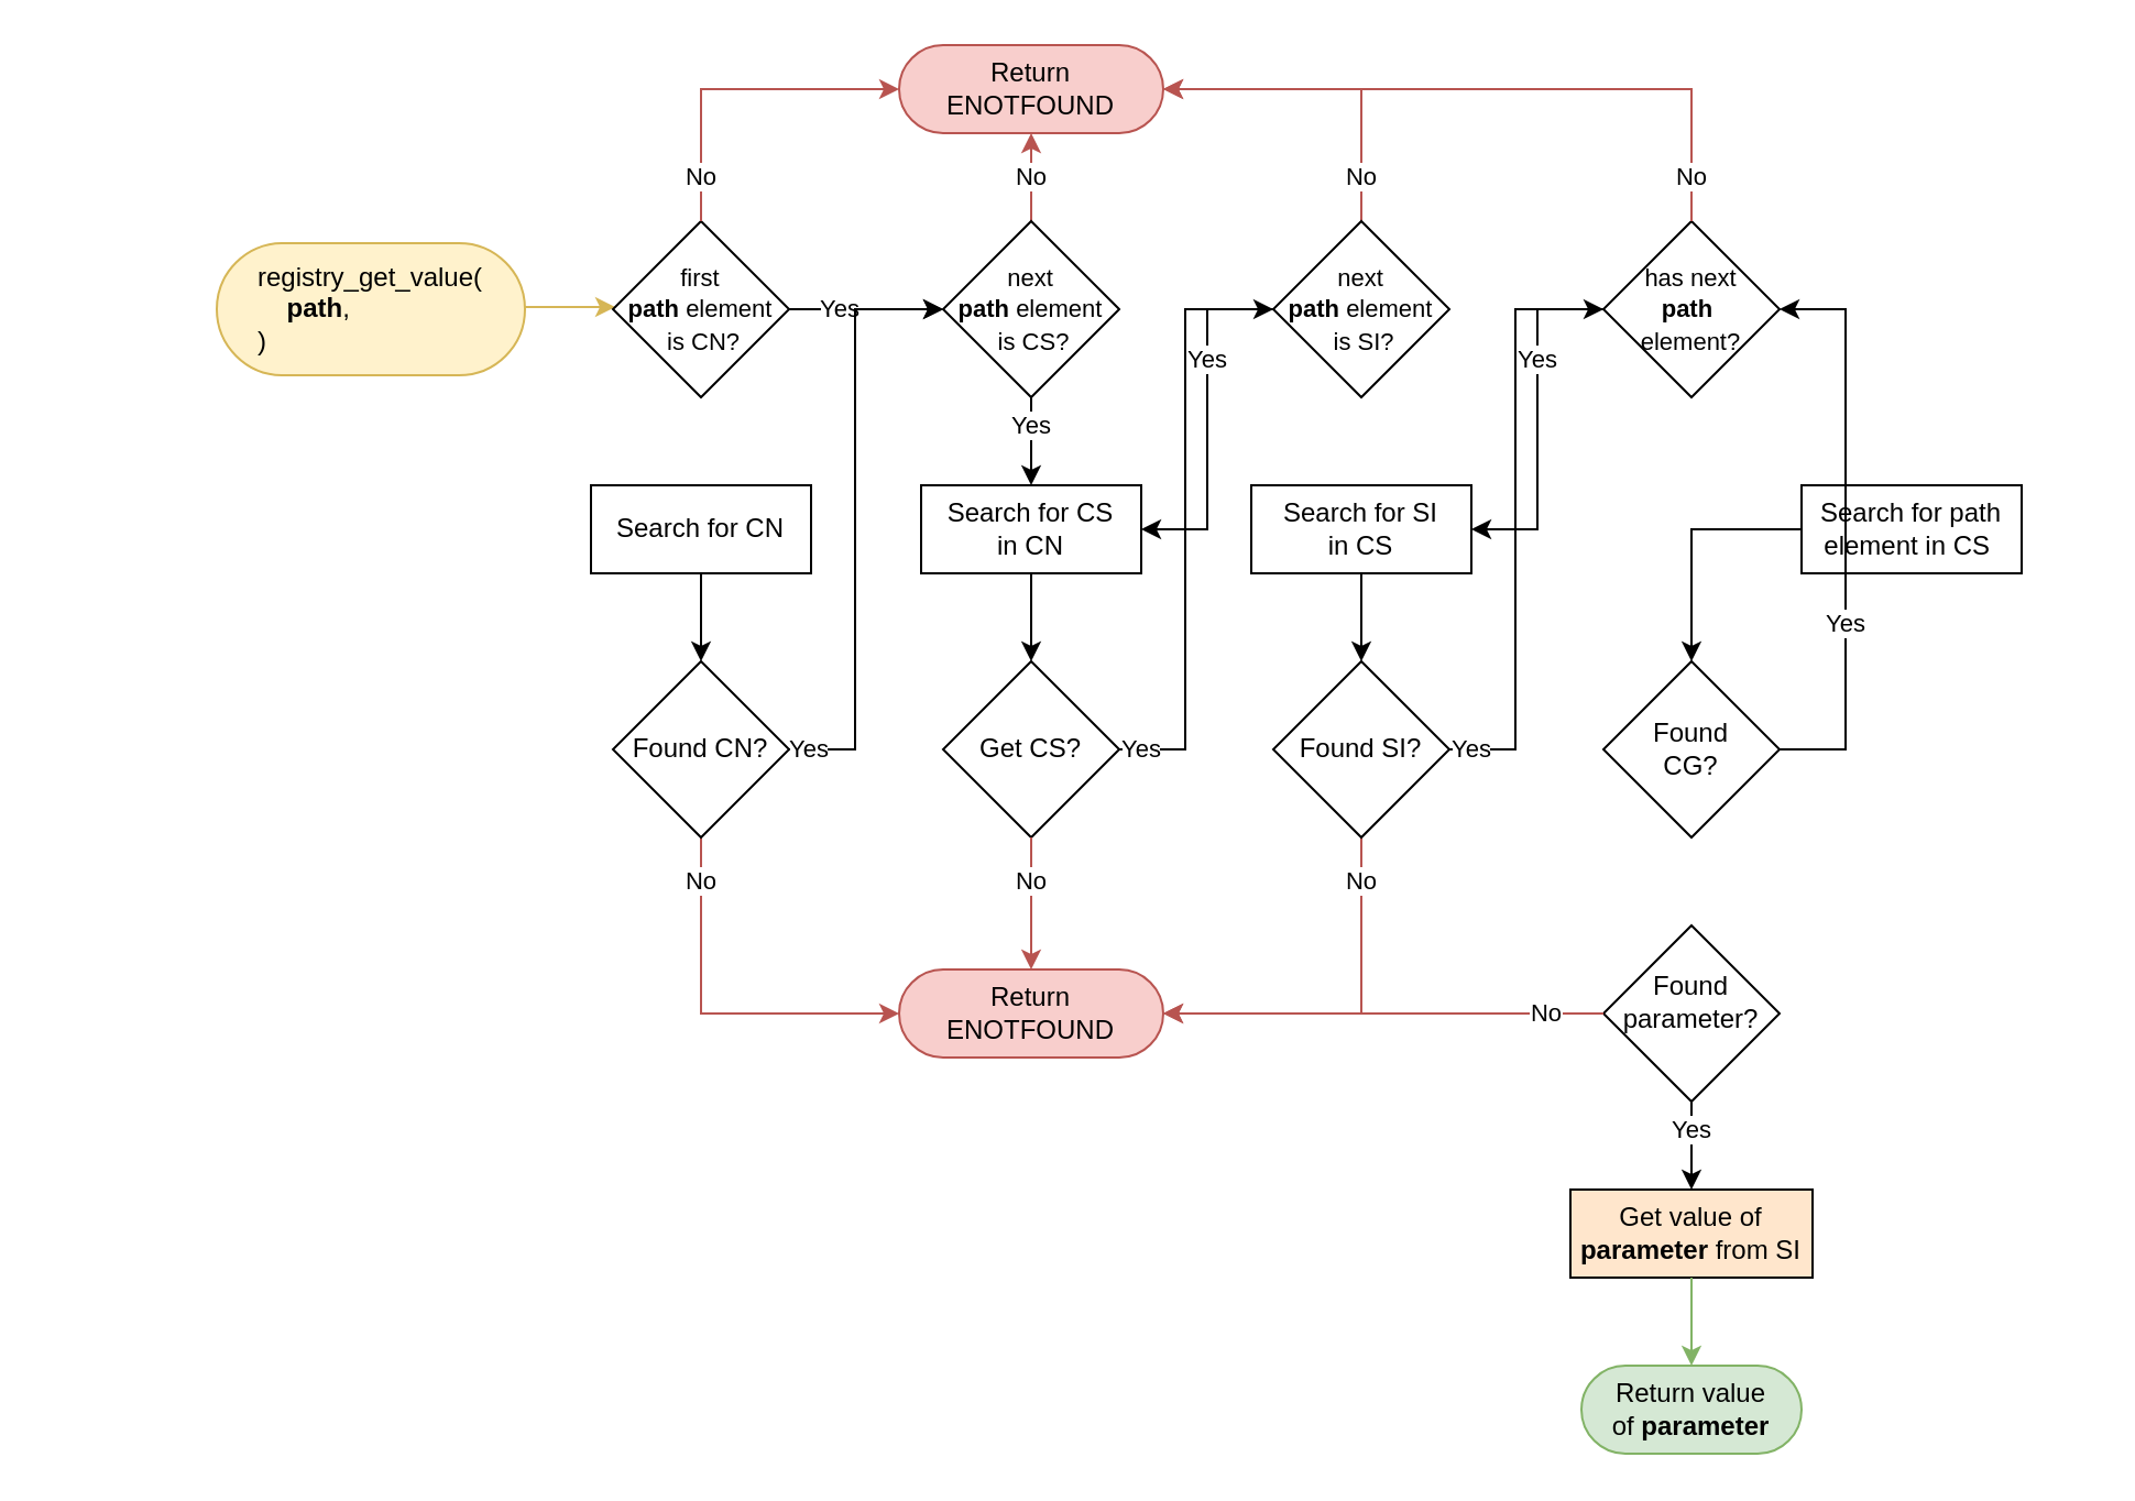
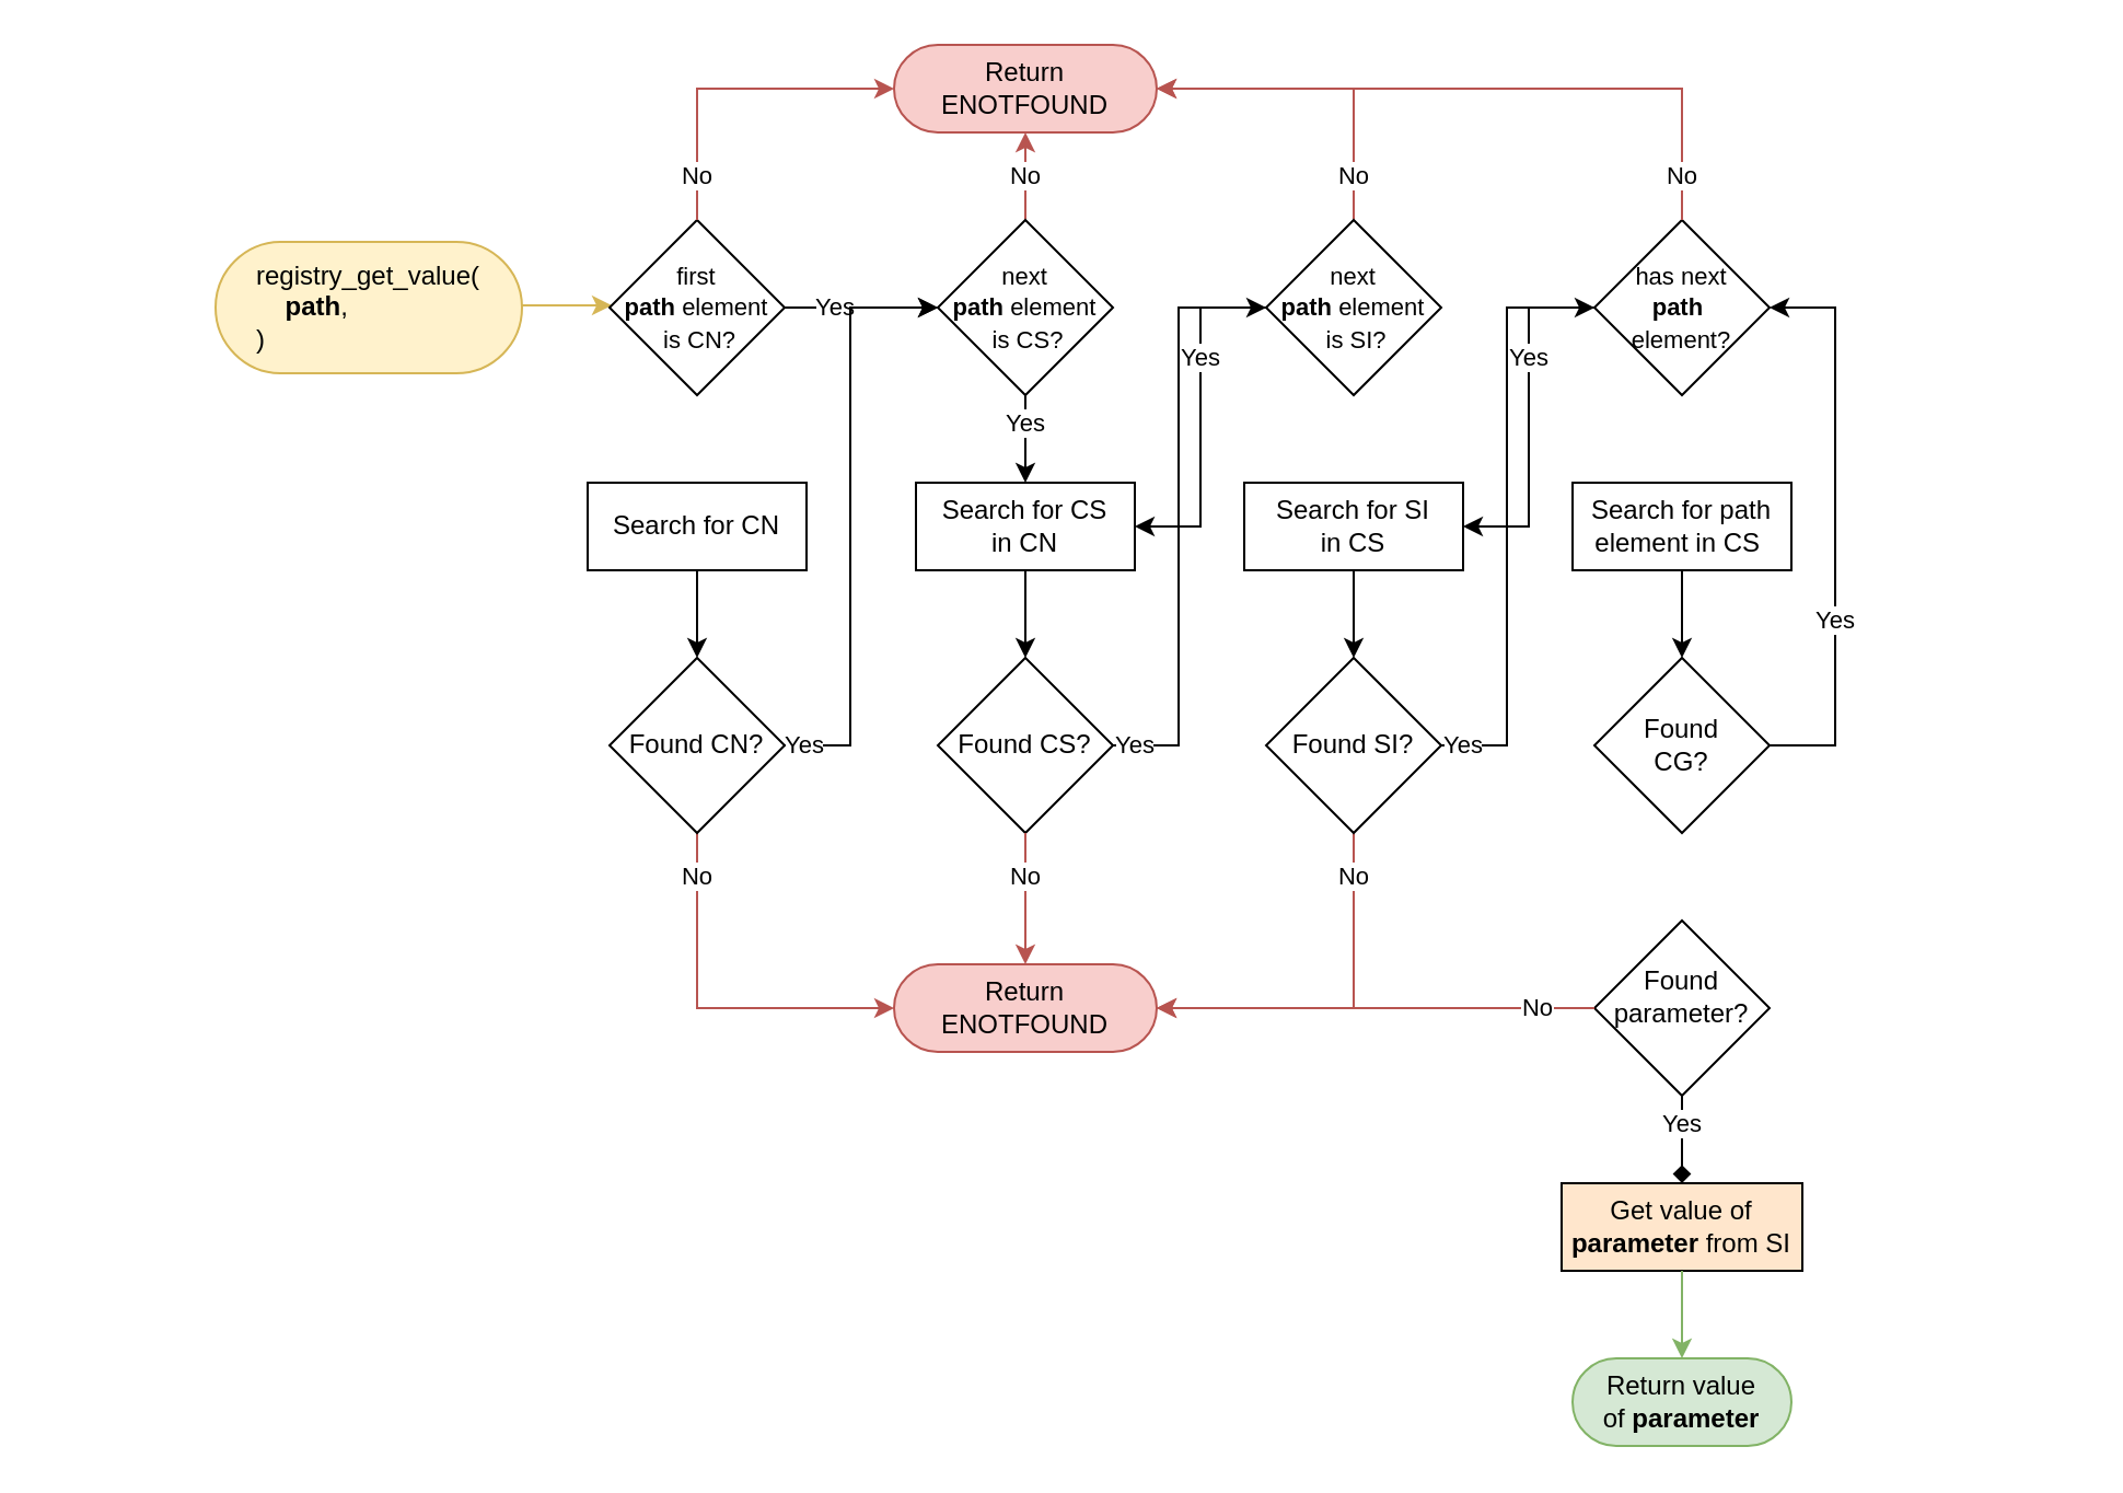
- <mxCell id="28" value="Search for path&lt;br&gt;element in CS&amp;nbsp;" style="rounded=0;whiteSpace=wrap;html=1;" parent="1" vertex="1"><mxGeometry x="818" y="220" width="100" height="40" as="geometry" /></mxCell>
+ <mxCell id="28" value="Search for path&lt;br&gt;element in CS&amp;nbsp;" style="rounded=0;whiteSpace=wrap;html=1;" parent="1" vertex="1"><mxGeometry x="718" y="220" width="100" height="40" as="geometry" /></mxCell>
- <mxCell id="11" value="Get CS?" style="rhombus;whiteSpace=wrap;html=1;" parent="1" vertex="1"><mxGeometry x="428" y="300" width="80" height="80" as="geometry" /></mxCell>
+ <mxCell id="11" value="Found CS?" style="rhombus;whiteSpace=wrap;html=1;" parent="1" vertex="1"><mxGeometry x="428" y="300" width="80" height="80" as="geometry" /></mxCell>
- <mxCell id="38" value="Yes" style="rounded=0;html=1;edgeStyle=elbowEdgeStyle;" parent="1" source="36" target="39" edge="1"><mxGeometry x="-0.333" relative="1" as="geometry"><mxPoint x="1028" y="460" as="targetPoint" /><mxPoint x="778" y="390" as="sourcePoint" /><mxPoint as="offset" /><Array as="points"><mxPoint x="768" y="520" /><mxPoint x="938" y="460" /><mxPoint x="938" y="460" /><mxPoint x="858" y="260" /></Array></mxGeometry></mxCell>
+ <mxCell id="38" value="Yes" style="rounded=0;html=1;edgeStyle=elbowEdgeStyle;endArrow=diamond;" parent="1" source="36" target="39" edge="1"><mxGeometry x="-0.333" relative="1" as="geometry"><mxPoint x="1028" y="460" as="targetPoint" /><mxPoint x="778" y="390" as="sourcePoint" /><mxPoint as="offset" /><Array as="points"><mxPoint x="768" y="520" /><mxPoint x="938" y="460" /><mxPoint x="938" y="460" /><mxPoint x="858" y="260" /></Array></mxGeometry></mxCell>
